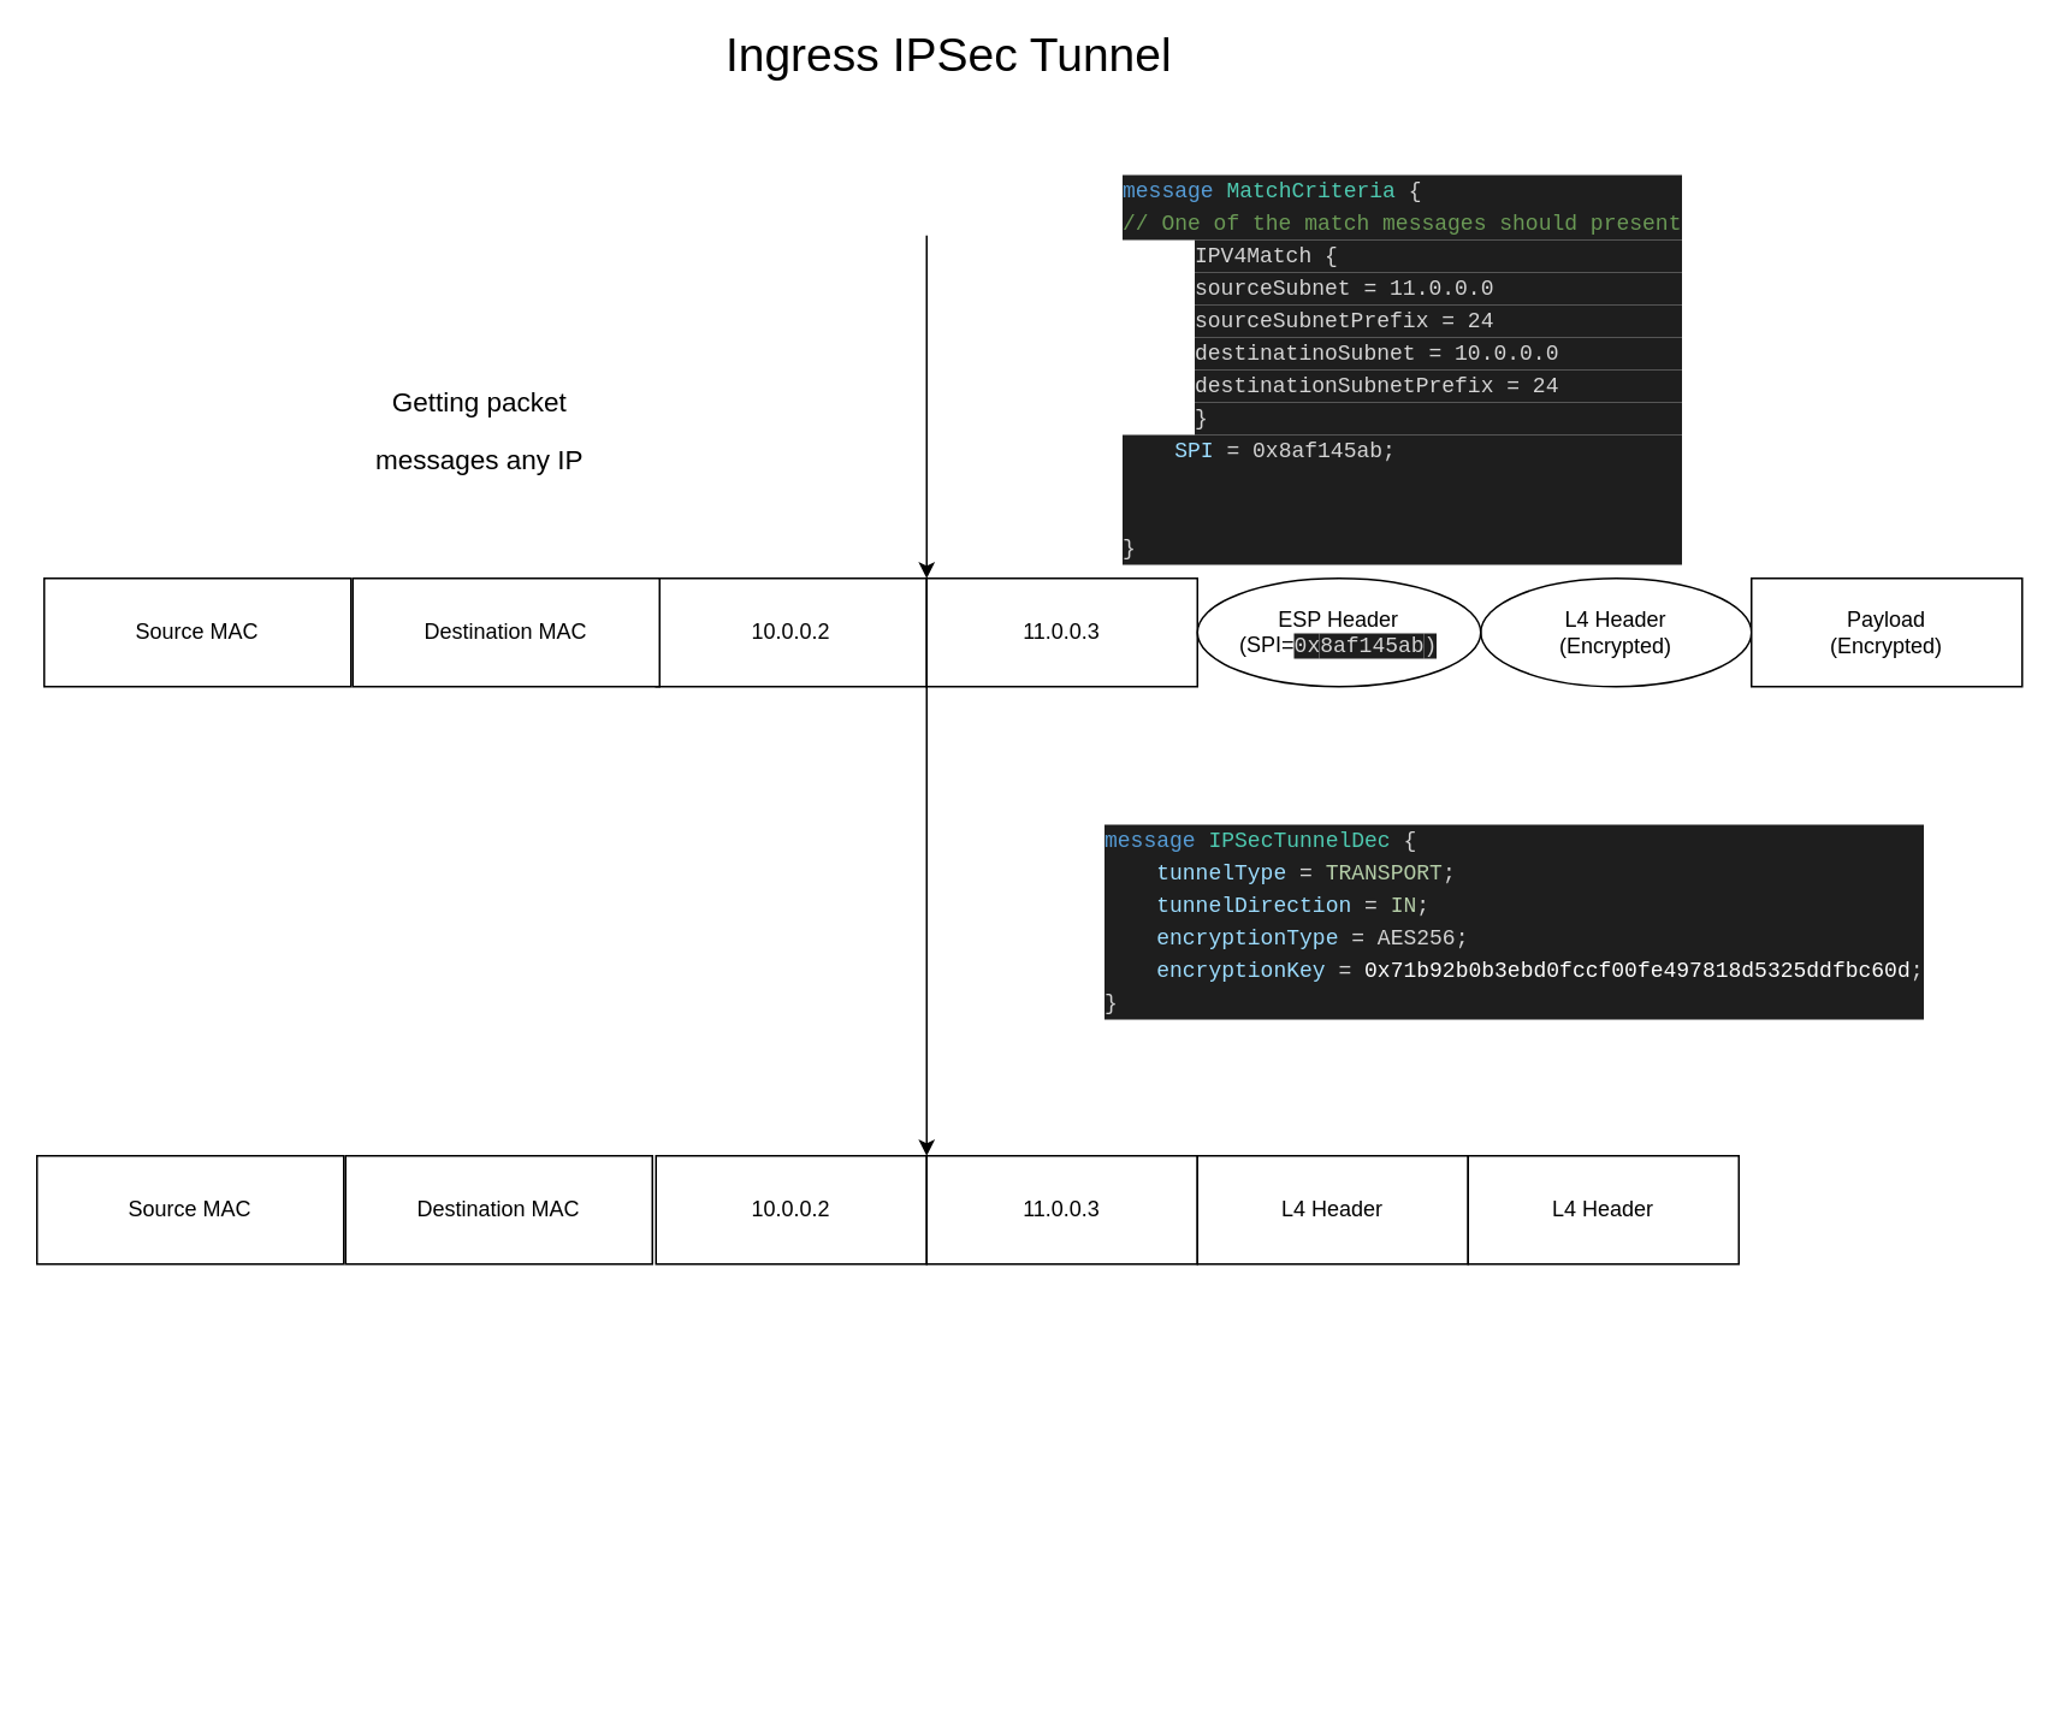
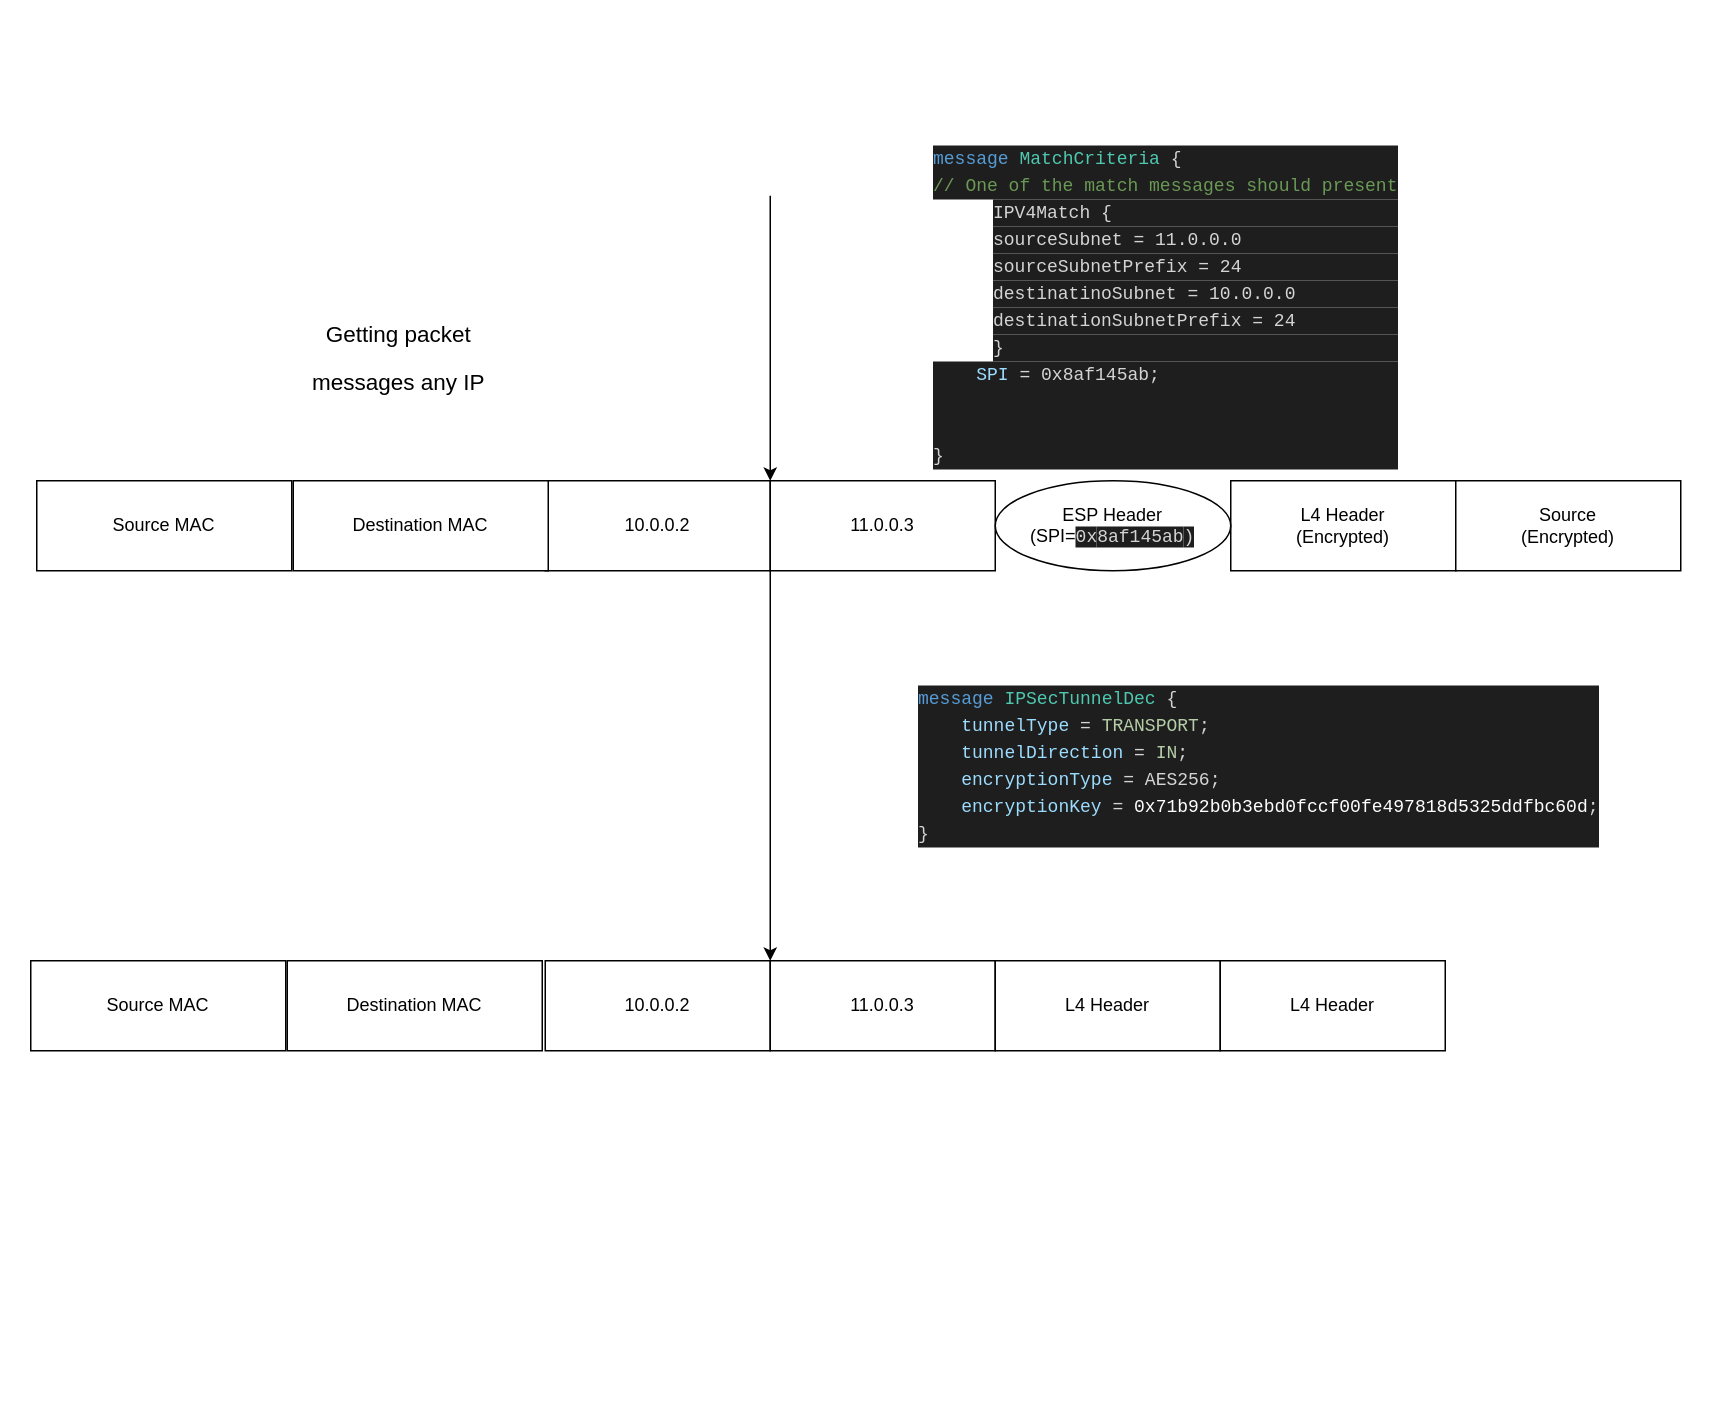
- <mxCell id="2" value="&lt;font style=&quot;font-size: 26px&quot;&gt;Ingress IPSec Tunnel&lt;br&gt;&lt;/font&gt;" style="text;html=1;align=center;verticalAlign=middle;resizable=0;points=[];autosize=1;strokeColor=none;fillColor=none;" parent="1" vertex="1"><mxGeometry x="395" y="20" width="260" height="20" as="geometry" /></mxCell>
- <mxCell id="18" value="L4 Header&lt;br&gt;(Encrypted)" style="ellipse;whiteSpace=wrap;html=1;" parent="1" vertex="1"><mxGeometry x="820" y="320" width="150" height="60" as="geometry" /></mxCell>
+ <mxCell id="18" value="L4 Header&lt;br&gt;(Encrypted)" style="rounded=0;whiteSpace=wrap;html=1;" parent="1" vertex="1"><mxGeometry x="820" y="320" width="150" height="60" as="geometry" /></mxCell>
- <mxCell id="20" value="Payload&lt;br&gt;(Encrypted)" style="rounded=0;whiteSpace=wrap;html=1;" parent="1" vertex="1"><mxGeometry x="970" y="320" width="150" height="60" as="geometry" /></mxCell>
+ <mxCell id="20" value="Source&lt;br&gt;(Encrypted)" style="rounded=0;whiteSpace=wrap;html=1;" parent="1" vertex="1"><mxGeometry x="970" y="320" width="150" height="60" as="geometry" /></mxCell>
